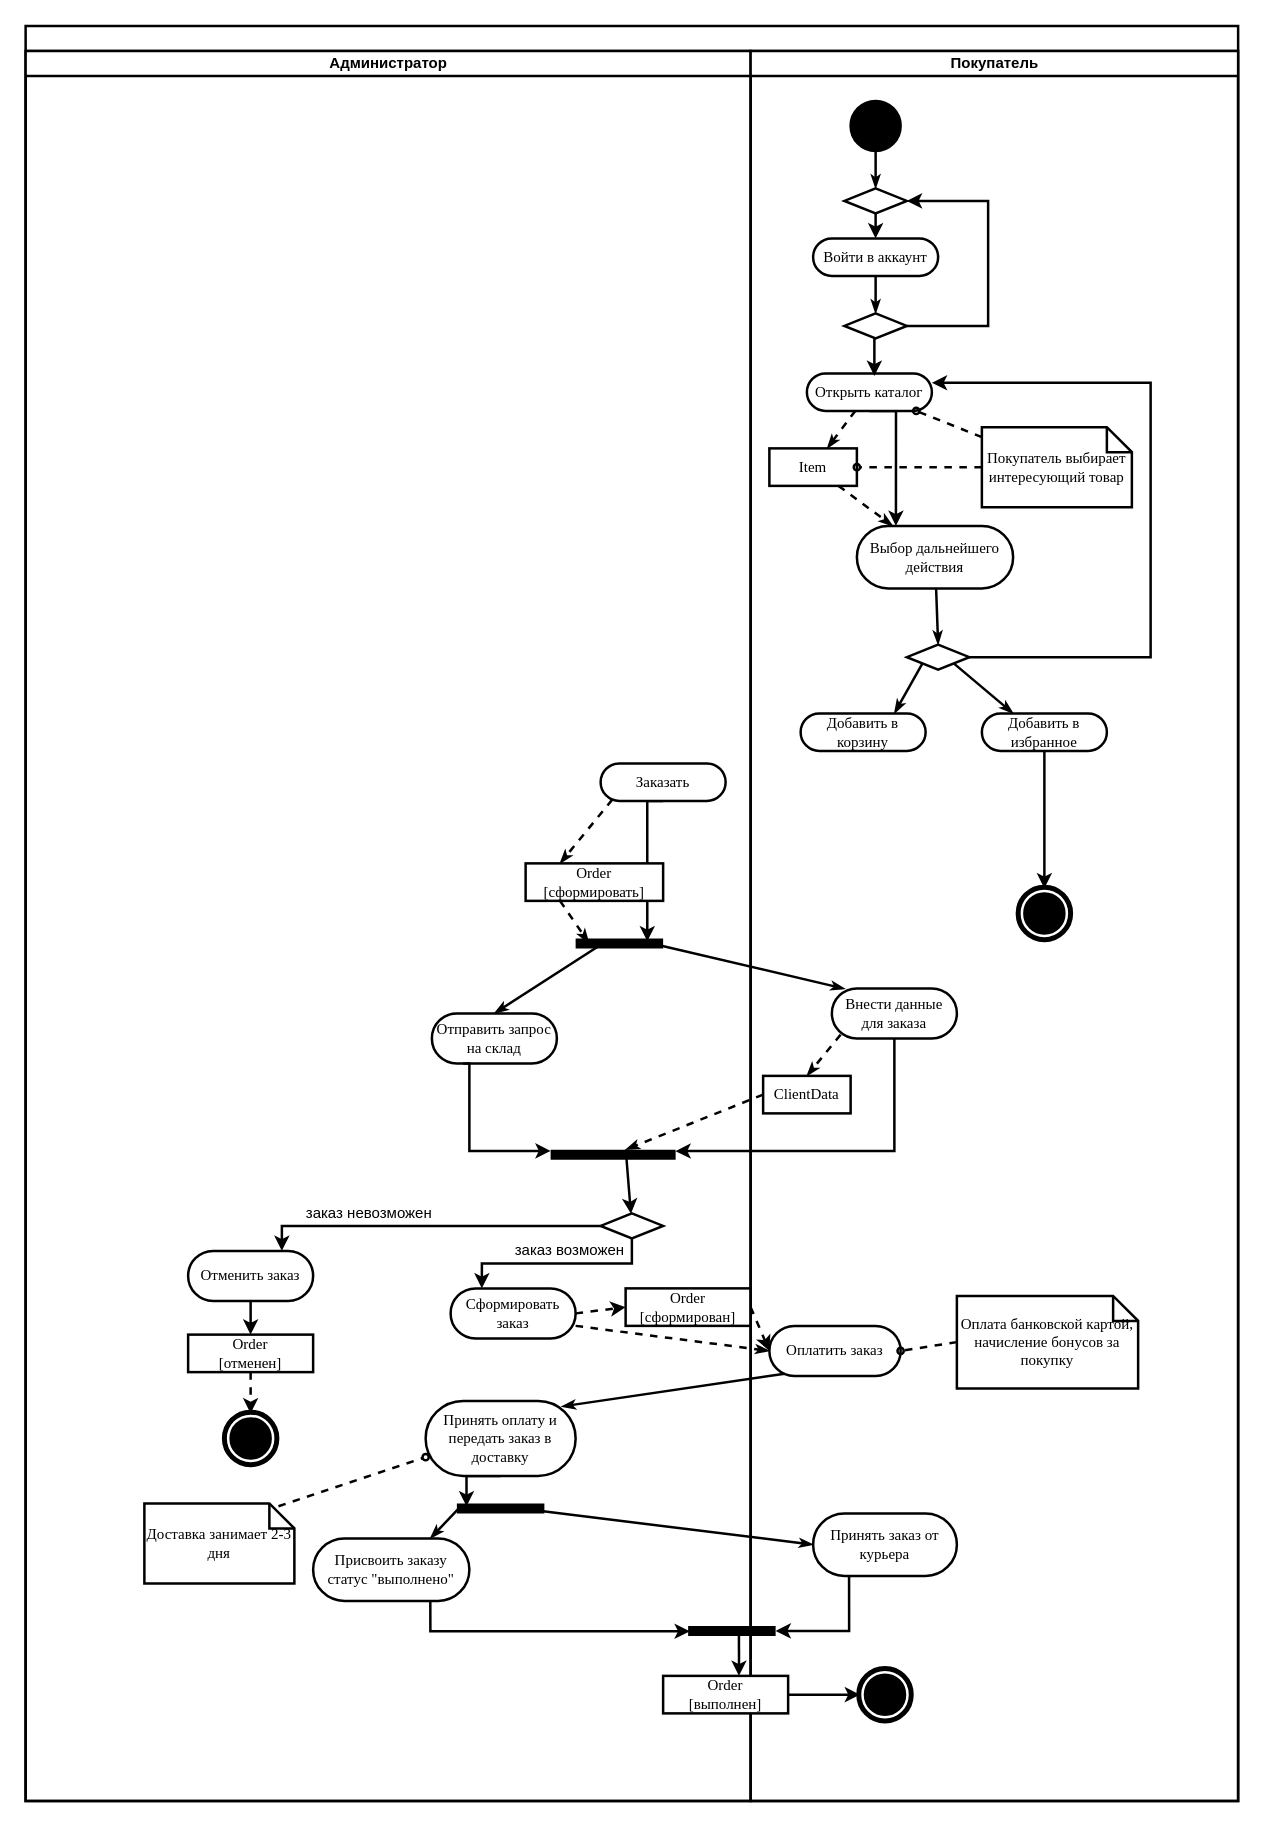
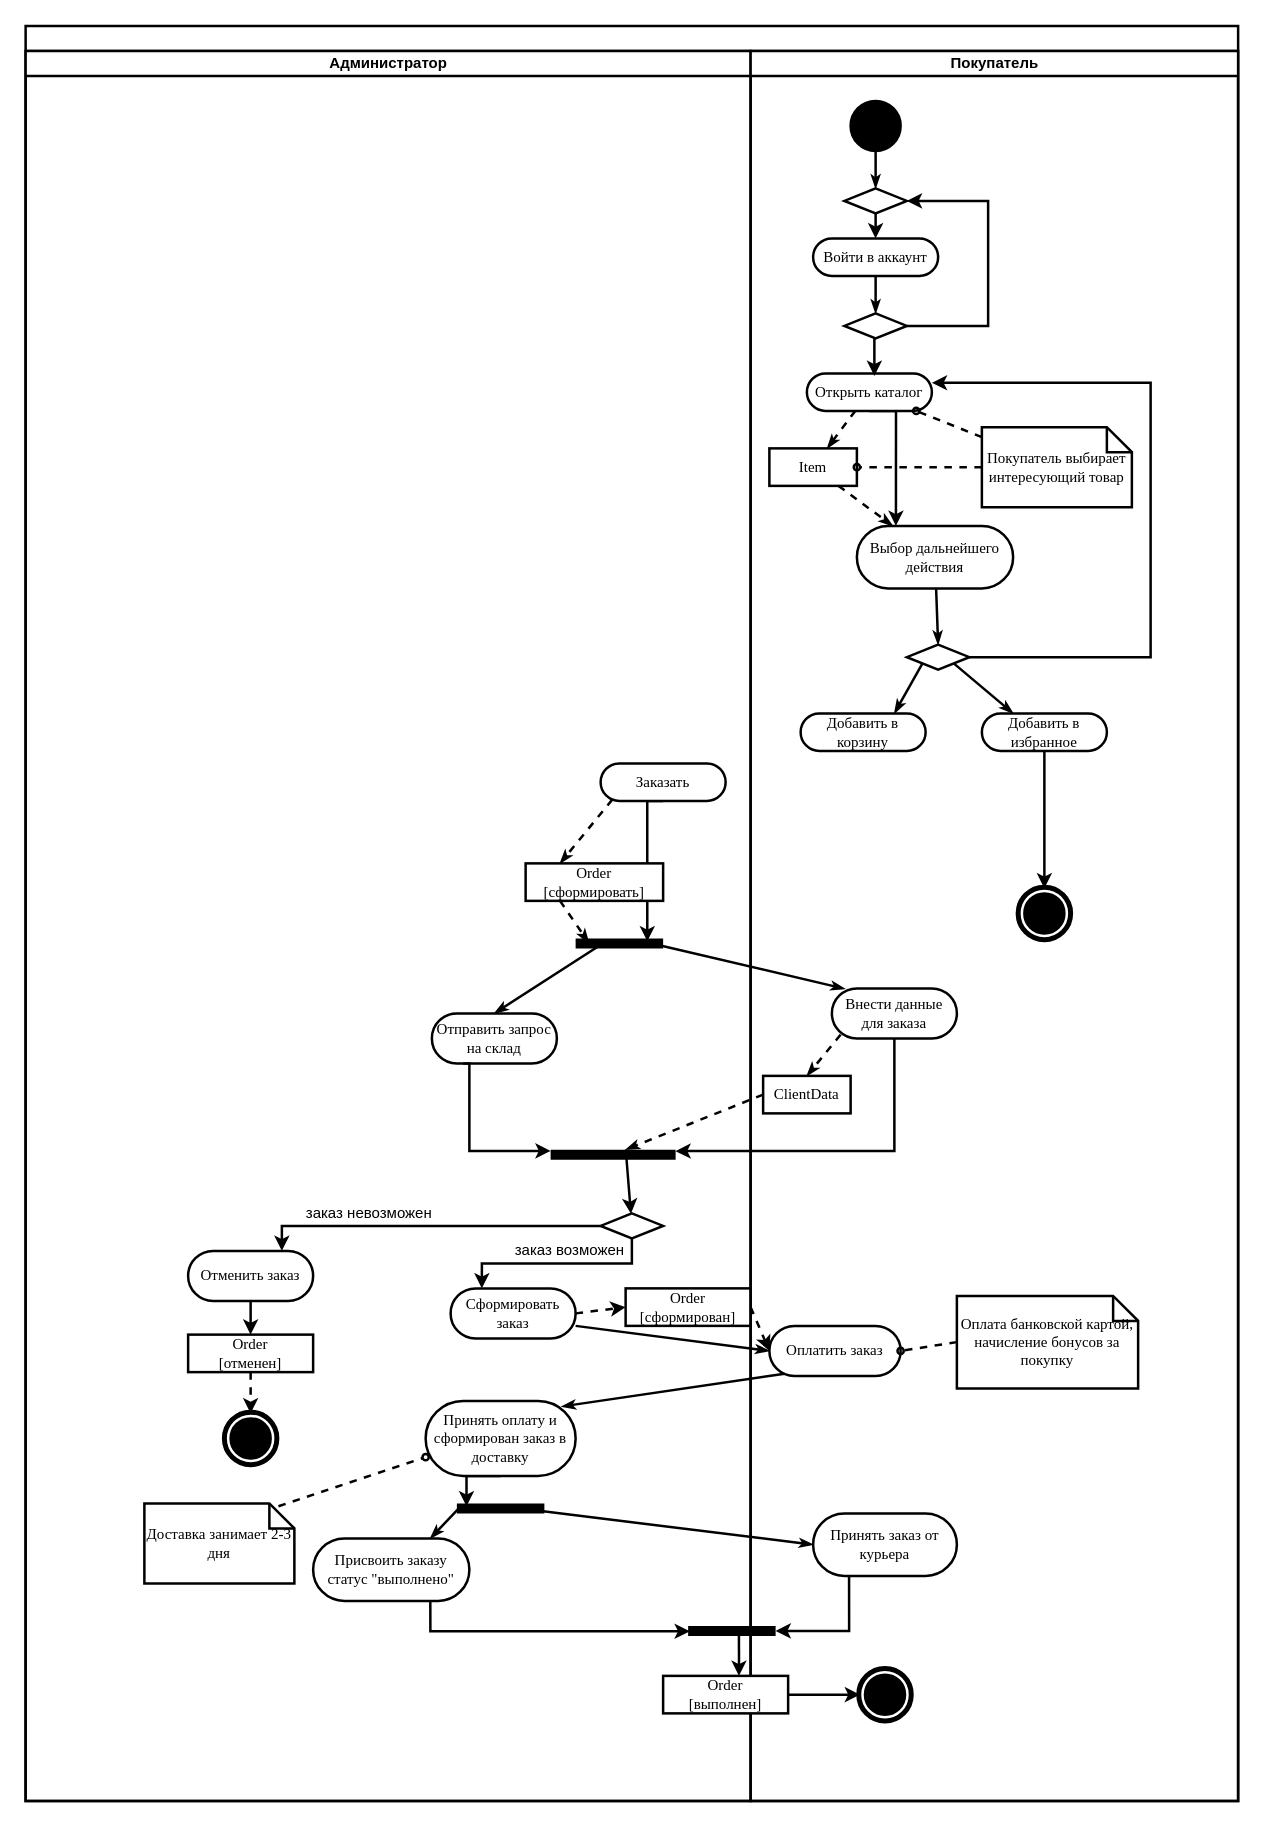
- <mxCell id="80" style="edgeStyle=none;rounded=0;html=1;labelBackgroundColor=none;startArrow=none;startFill=0;startSize=5;endArrow=classicThin;endFill=1;endSize=5;jettySize=auto;orthogonalLoop=1;strokeWidth=2;fontFamily=Verdana;fontSize=12;exitX=1;exitY=0.75;exitDx=0;exitDy=0;entryX=0;entryY=0.5;entryDx=0;entryDy=0;dashed=1;" parent="3" source="6" target="63" edge="1"><mxGeometry relative="1" as="geometry"><mxPoint x="489.3" y="639.01" as="sourcePoint" /><mxPoint x="422.5" y="670" as="targetPoint" /></mxGeometry></mxCell>
+ <mxCell id="80" style="edgeStyle=none;rounded=0;html=1;labelBackgroundColor=none;startArrow=none;startFill=0;startSize=5;endArrow=classicThin;endFill=1;endSize=5;jettySize=auto;orthogonalLoop=1;strokeWidth=2;fontFamily=Verdana;fontSize=12;exitX=1;exitY=0.75;exitDx=0;exitDy=0;entryX=0;entryY=0.5;entryDx=0;entryDy=0;" parent="3" source="6" target="63" edge="1"><mxGeometry relative="1" as="geometry"><mxPoint x="489.3" y="639.01" as="sourcePoint" /><mxPoint x="422.5" y="670" as="targetPoint" /></mxGeometry></mxCell>
- <mxCell id="11" value="Принять оплату и передать заказ в доставку" style="rounded=1;whiteSpace=wrap;html=1;shadow=0;comic=0;labelBackgroundColor=none;strokeWidth=2;fontFamily=Verdana;fontSize=12;align=center;arcSize=50;" parent="4" vertex="1"><mxGeometry x="320" y="1080" width="120" height="60" as="geometry" /></mxCell>
+ <mxCell id="11" value="Принять оплату и сформирован заказ в доставку" style="rounded=1;whiteSpace=wrap;html=1;shadow=0;comic=0;labelBackgroundColor=none;strokeWidth=2;fontFamily=Verdana;fontSize=12;align=center;arcSize=50;" parent="4" vertex="1"><mxGeometry x="320" y="1080" width="120" height="60" as="geometry" /></mxCell>
